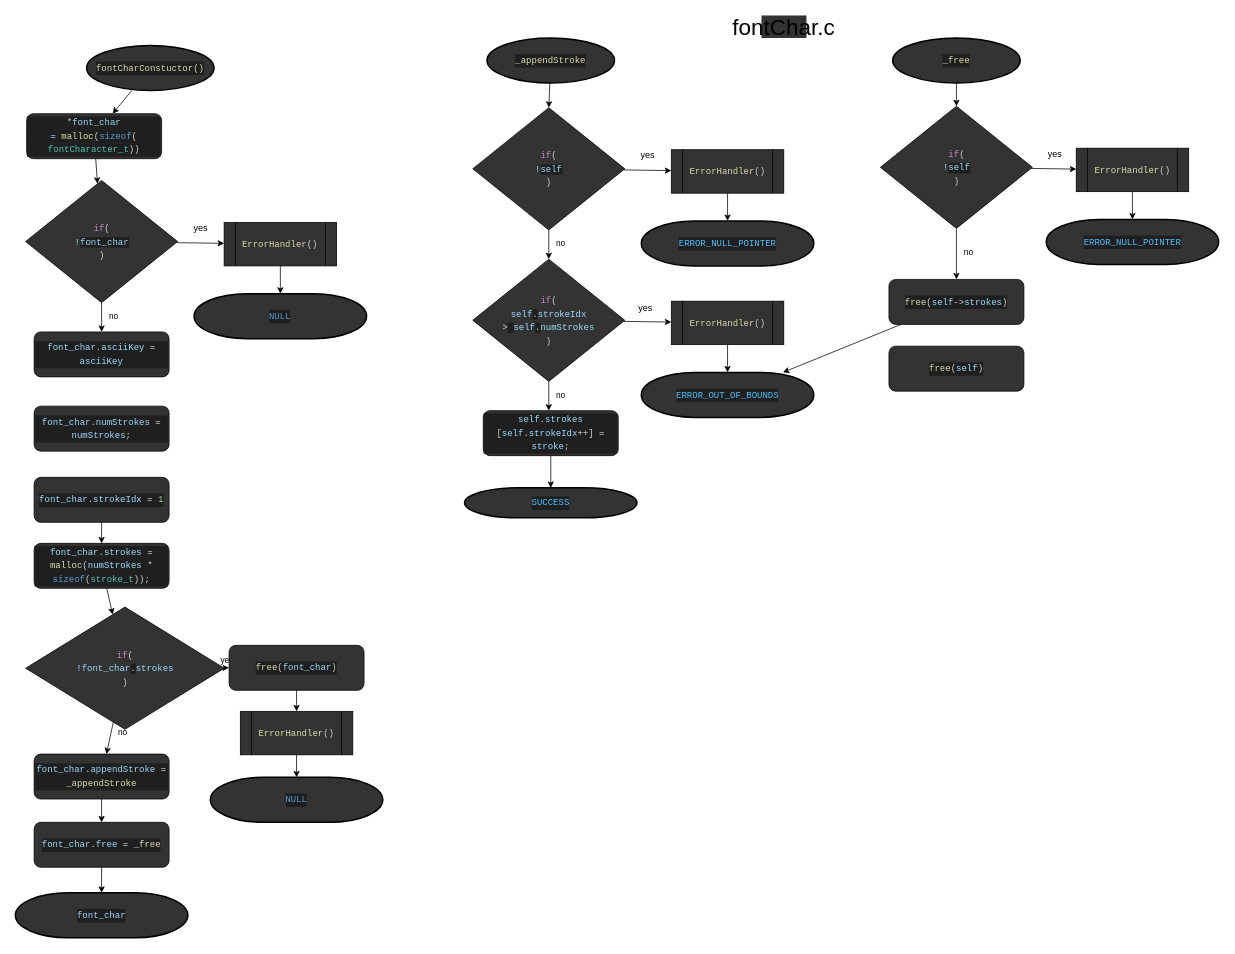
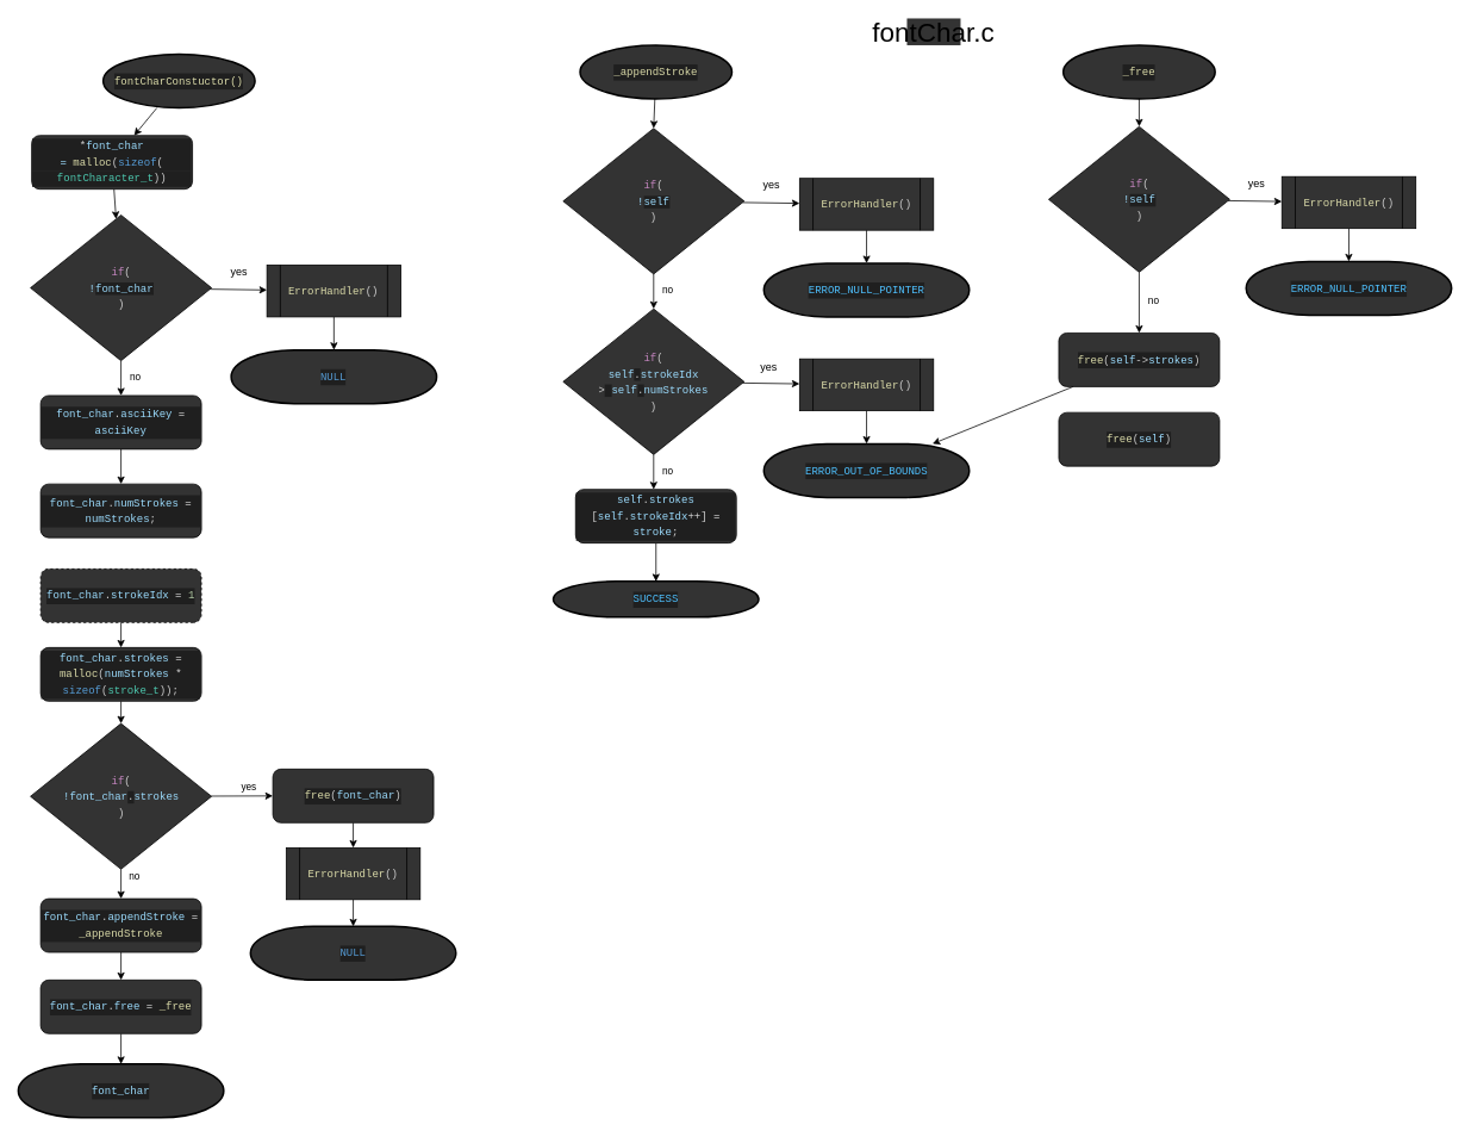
+ <mxCell id="12" value="" style="edgeStyle=none;html=1;" edge="1" parent="1" source="13" target="14"><mxGeometry relative="1" as="geometry" /></mxCell>
- <mxCell id="16" value="&lt;div style=&quot;font-family: Menlo, Monaco, &amp;quot;Courier New&amp;quot;, monospace; font-weight: normal; font-size: 12px; line-height: 18px;&quot;&gt;&lt;div style=&quot;line-height: 18px; font-size: 12px;&quot;&gt;&lt;div style=&quot;line-height: 18px; font-size: 12px;&quot;&gt;&lt;div style=&quot;background-color: rgb(31, 31, 31); line-height: 18px;&quot;&gt;&lt;div style=&quot;line-height: 18px;&quot;&gt;&lt;div style=&quot;line-height: 18px;&quot;&gt;&lt;span style=&quot;color: rgb(156, 220, 254);&quot;&gt;font_char&lt;/span&gt;&lt;font color=&quot;#cccccc&quot;&gt;.&lt;/font&gt;&lt;span style=&quot;color: rgb(156, 220, 254);&quot;&gt;strokeIdx&lt;/span&gt; &lt;span style=&quot;color: rgb(212, 212, 212);&quot;&gt;=&lt;/span&gt; &lt;span style=&quot;color: rgb(181, 206, 168);&quot;&gt;1&lt;/span&gt;&lt;/div&gt;&lt;/div&gt;&lt;/div&gt;&lt;/div&gt;&lt;/div&gt;&lt;/div&gt;" style="rounded=1;whiteSpace=wrap;html=1;labelBackgroundColor=none;flipH=1;flipV=1;shadow=0;labelBorderColor=none;fillColor=#333333;fontSize=12;" vertex="1" parent="1"><mxGeometry x="45" y="636" width="180" height="60" as="geometry" /></mxCell>
+ <mxCell id="16" value="&lt;div style=&quot;font-family: Menlo, Monaco, &amp;quot;Courier New&amp;quot;, monospace; font-weight: normal; font-size: 12px; line-height: 18px;&quot;&gt;&lt;div style=&quot;line-height: 18px; font-size: 12px;&quot;&gt;&lt;div style=&quot;line-height: 18px; font-size: 12px;&quot;&gt;&lt;div style=&quot;background-color: rgb(31, 31, 31); line-height: 18px;&quot;&gt;&lt;div style=&quot;line-height: 18px;&quot;&gt;&lt;div style=&quot;line-height: 18px;&quot;&gt;&lt;span style=&quot;color: rgb(156, 220, 254);&quot;&gt;font_char&lt;/span&gt;&lt;font color=&quot;#cccccc&quot;&gt;.&lt;/font&gt;&lt;span style=&quot;color: rgb(156, 220, 254);&quot;&gt;strokeIdx&lt;/span&gt; &lt;span style=&quot;color: rgb(212, 212, 212);&quot;&gt;=&lt;/span&gt; &lt;span style=&quot;color: rgb(181, 206, 168);&quot;&gt;1&lt;/span&gt;&lt;/div&gt;&lt;/div&gt;&lt;/div&gt;&lt;/div&gt;&lt;/div&gt;&lt;/div&gt;" style="rounded=1;whiteSpace=wrap;html=1;labelBackgroundColor=none;flipH=1;flipV=1;shadow=0;labelBorderColor=none;fillColor=#333333;fontSize=12;dashed=1;" vertex="1" parent="1"><mxGeometry x="45" y="636" width="180" height="60" as="geometry" /></mxCell>
- <mxCell id="21" value="&lt;div style=&quot;font-family: Menlo, Monaco, &amp;quot;Courier New&amp;quot;, monospace; font-weight: normal; font-size: 12px; line-height: 18px;&quot;&gt;&lt;span style=&quot;color: rgb(204, 204, 204); font-size: 12px;&quot;&gt;&lt;/span&gt;&lt;div style=&quot;line-height: 18px; font-size: 12px;&quot;&gt;&lt;span style=&quot;color: rgb(197, 134, 192); font-size: 12px;&quot;&gt;if&lt;/span&gt;&lt;span style=&quot;color: rgb(204, 204, 204); font-size: 12px;&quot;&gt;(&lt;/span&gt;&lt;/div&gt;&lt;div style=&quot;line-height: 18px; font-size: 12px;&quot;&gt;&lt;font color=&quot;#9cdcfe&quot; style=&quot;font-size: 12px;&quot;&gt;!&lt;/font&gt;&lt;span style=&quot;color: rgb(156, 220, 254);&quot;&gt;font_char&lt;/span&gt;&lt;font color=&quot;#cccccc&quot;&gt;&lt;span style=&quot;background-color: rgb(31, 31, 31);&quot;&gt;.&lt;/span&gt;&lt;/font&gt;&lt;span style=&quot;color: rgb(156, 220, 254);&quot;&gt;strokes&lt;/span&gt;&lt;/div&gt;&lt;div style=&quot;line-height: 18px; font-size: 12px;&quot;&gt;&lt;span style=&quot;color: rgb(204, 204, 204); font-size: 12px;&quot;&gt;)&lt;/span&gt;&lt;br style=&quot;font-size: 12px;&quot;&gt;&lt;/div&gt;&lt;/div&gt;" style="rhombus;whiteSpace=wrap;html=1;labelBackgroundColor=none;flipH=1;flipV=1;shadow=0;labelBorderColor=none;fillColor=#333333;fontSize=12;" vertex="1" parent="1"><mxGeometry x="33.625" y="809" width="265" height="163" as="geometry" /></mxCell>
+ <mxCell id="21" value="&lt;div style=&quot;font-family: Menlo, Monaco, &amp;quot;Courier New&amp;quot;, monospace; font-weight: normal; font-size: 12px; line-height: 18px;&quot;&gt;&lt;span style=&quot;color: rgb(204, 204, 204); font-size: 12px;&quot;&gt;&lt;/span&gt;&lt;div style=&quot;line-height: 18px; font-size: 12px;&quot;&gt;&lt;span style=&quot;color: rgb(197, 134, 192); font-size: 12px;&quot;&gt;if&lt;/span&gt;&lt;span style=&quot;color: rgb(204, 204, 204); font-size: 12px;&quot;&gt;(&lt;/span&gt;&lt;/div&gt;&lt;div style=&quot;line-height: 18px; font-size: 12px;&quot;&gt;&lt;font color=&quot;#9cdcfe&quot; style=&quot;font-size: 12px;&quot;&gt;!&lt;/font&gt;&lt;span style=&quot;color: rgb(156, 220, 254);&quot;&gt;font_char&lt;/span&gt;&lt;font color=&quot;#cccccc&quot;&gt;&lt;span style=&quot;background-color: rgb(31, 31, 31);&quot;&gt;.&lt;/span&gt;&lt;/font&gt;&lt;span style=&quot;color: rgb(156, 220, 254);&quot;&gt;strokes&lt;/span&gt;&lt;/div&gt;&lt;div style=&quot;line-height: 18px; font-size: 12px;&quot;&gt;&lt;span style=&quot;color: rgb(204, 204, 204); font-size: 12px;&quot;&gt;)&lt;/span&gt;&lt;br style=&quot;font-size: 12px;&quot;&gt;&lt;/div&gt;&lt;/div&gt;" style="rhombus;whiteSpace=wrap;html=1;labelBackgroundColor=none;flipH=1;flipV=1;shadow=0;labelBorderColor=none;fillColor=#333333;fontSize=12;" vertex="1" parent="1"><mxGeometry x="33.625" y="809" width="202.75" height="163" as="geometry" /></mxCell>
